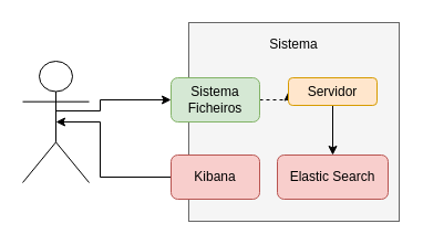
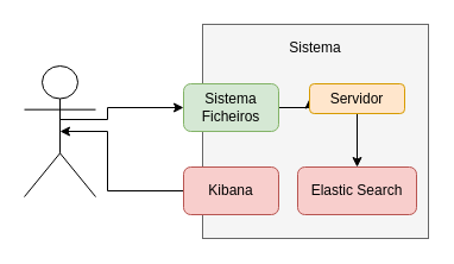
- <mxCell id="3" style="edgeStyle=orthogonalEdgeStyle;rounded=0;orthogonalLoop=1;jettySize=auto;html=1;exitX=1;exitY=0.5;exitDx=0;exitDy=0;entryX=0;entryY=0.5;entryDx=0;entryDy=0;endArrow=classic;endFill=1;dashed=1;" parent="1" source="4" target="6" edge="1"><mxGeometry relative="1" as="geometry" /></mxCell>
+ <mxCell id="3" style="edgeStyle=orthogonalEdgeStyle;rounded=0;orthogonalLoop=1;jettySize=auto;html=1;exitX=1;exitY=0.5;exitDx=0;exitDy=0;entryX=0;entryY=0.5;entryDx=0;entryDy=0;endArrow=classic;endFill=1;" parent="1" source="4" target="6" edge="1"><mxGeometry relative="1" as="geometry" /></mxCell>
